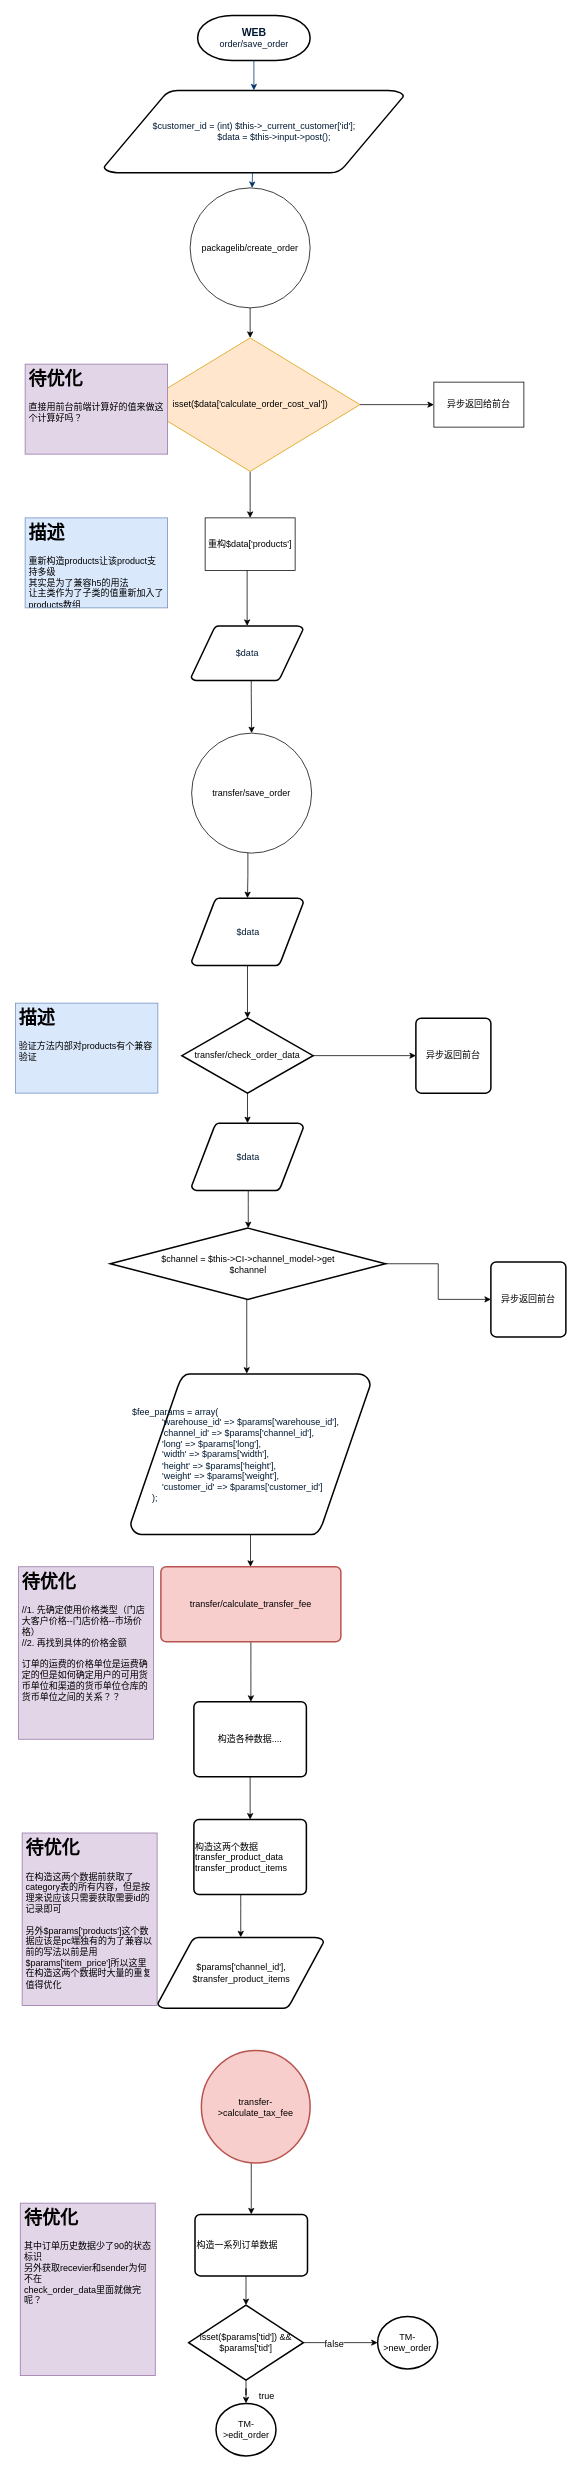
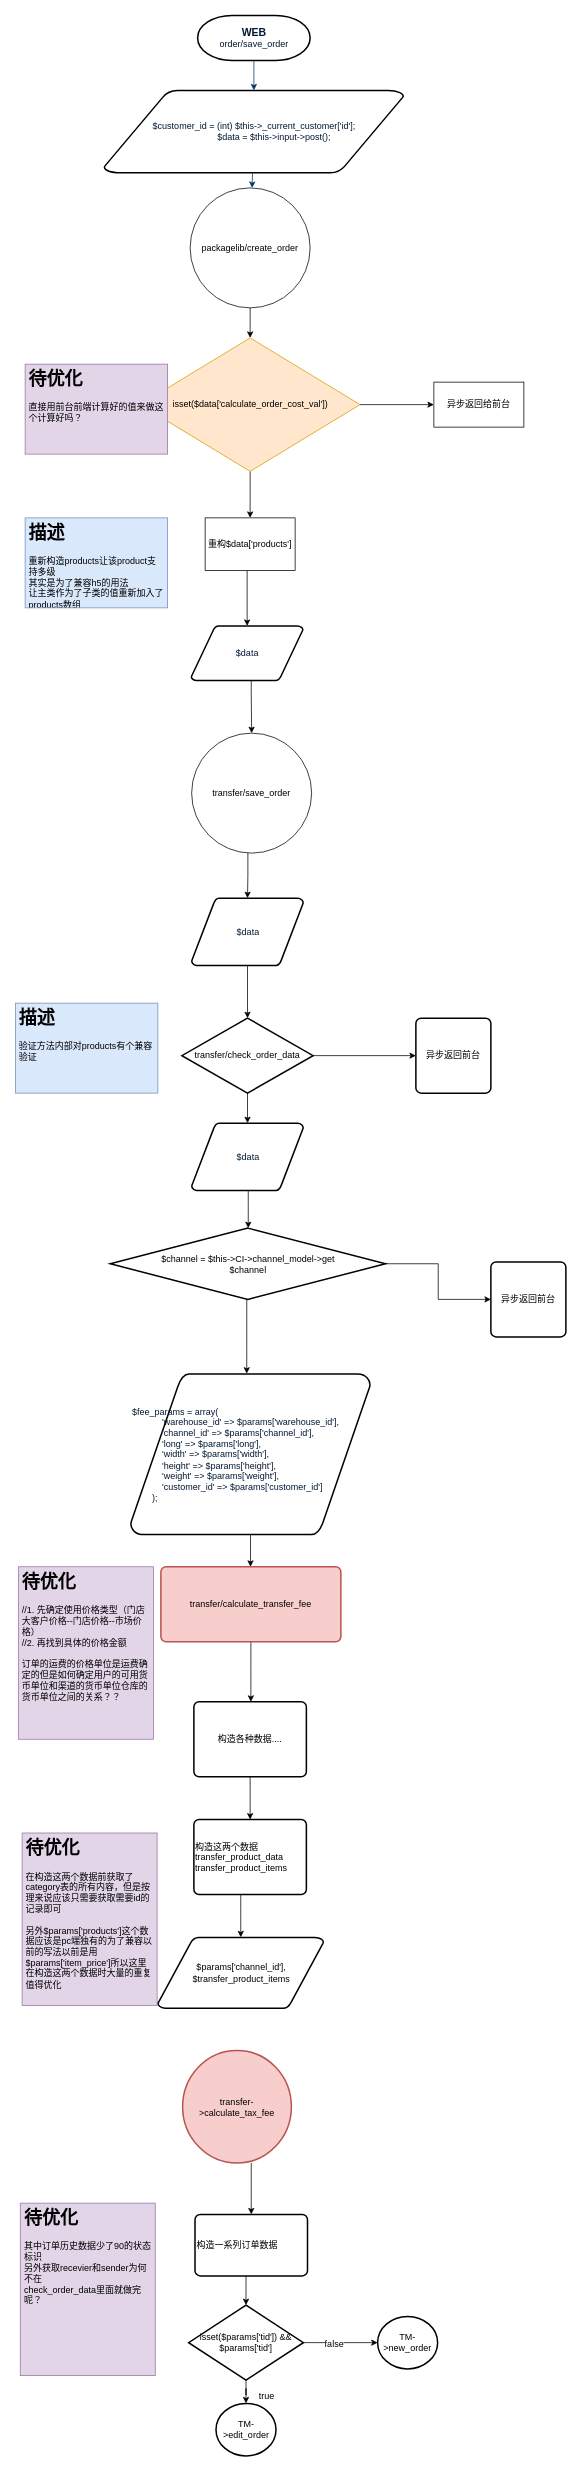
- <mxCell id="45" value="&lt;span style=&quot;white-space: normal&quot;&gt;transfer-&amp;gt;calculate_tax_fee&lt;/span&gt;" style="strokeWidth=2;html=1;shape=mxgraph.flowchart.start_2;whiteSpace=wrap;align=center;fillColor=#f8cecc;strokeColor=#b85450;" vertex="1" parent="1"><mxGeometry x="268" y="2733.5" width="145" height="150" as="geometry" /></mxCell>
+ <mxCell id="45" value="&lt;span style=&quot;white-space: normal&quot;&gt;transfer-&amp;gt;calculate_tax_fee&lt;/span&gt;" style="strokeWidth=2;html=1;shape=mxgraph.flowchart.start_2;whiteSpace=wrap;align=center;fillColor=#f8cecc;strokeColor=#b85450;" vertex="1" parent="1"><mxGeometry x="243" y="2733.5" width="145" height="150" as="geometry" /></mxCell>
